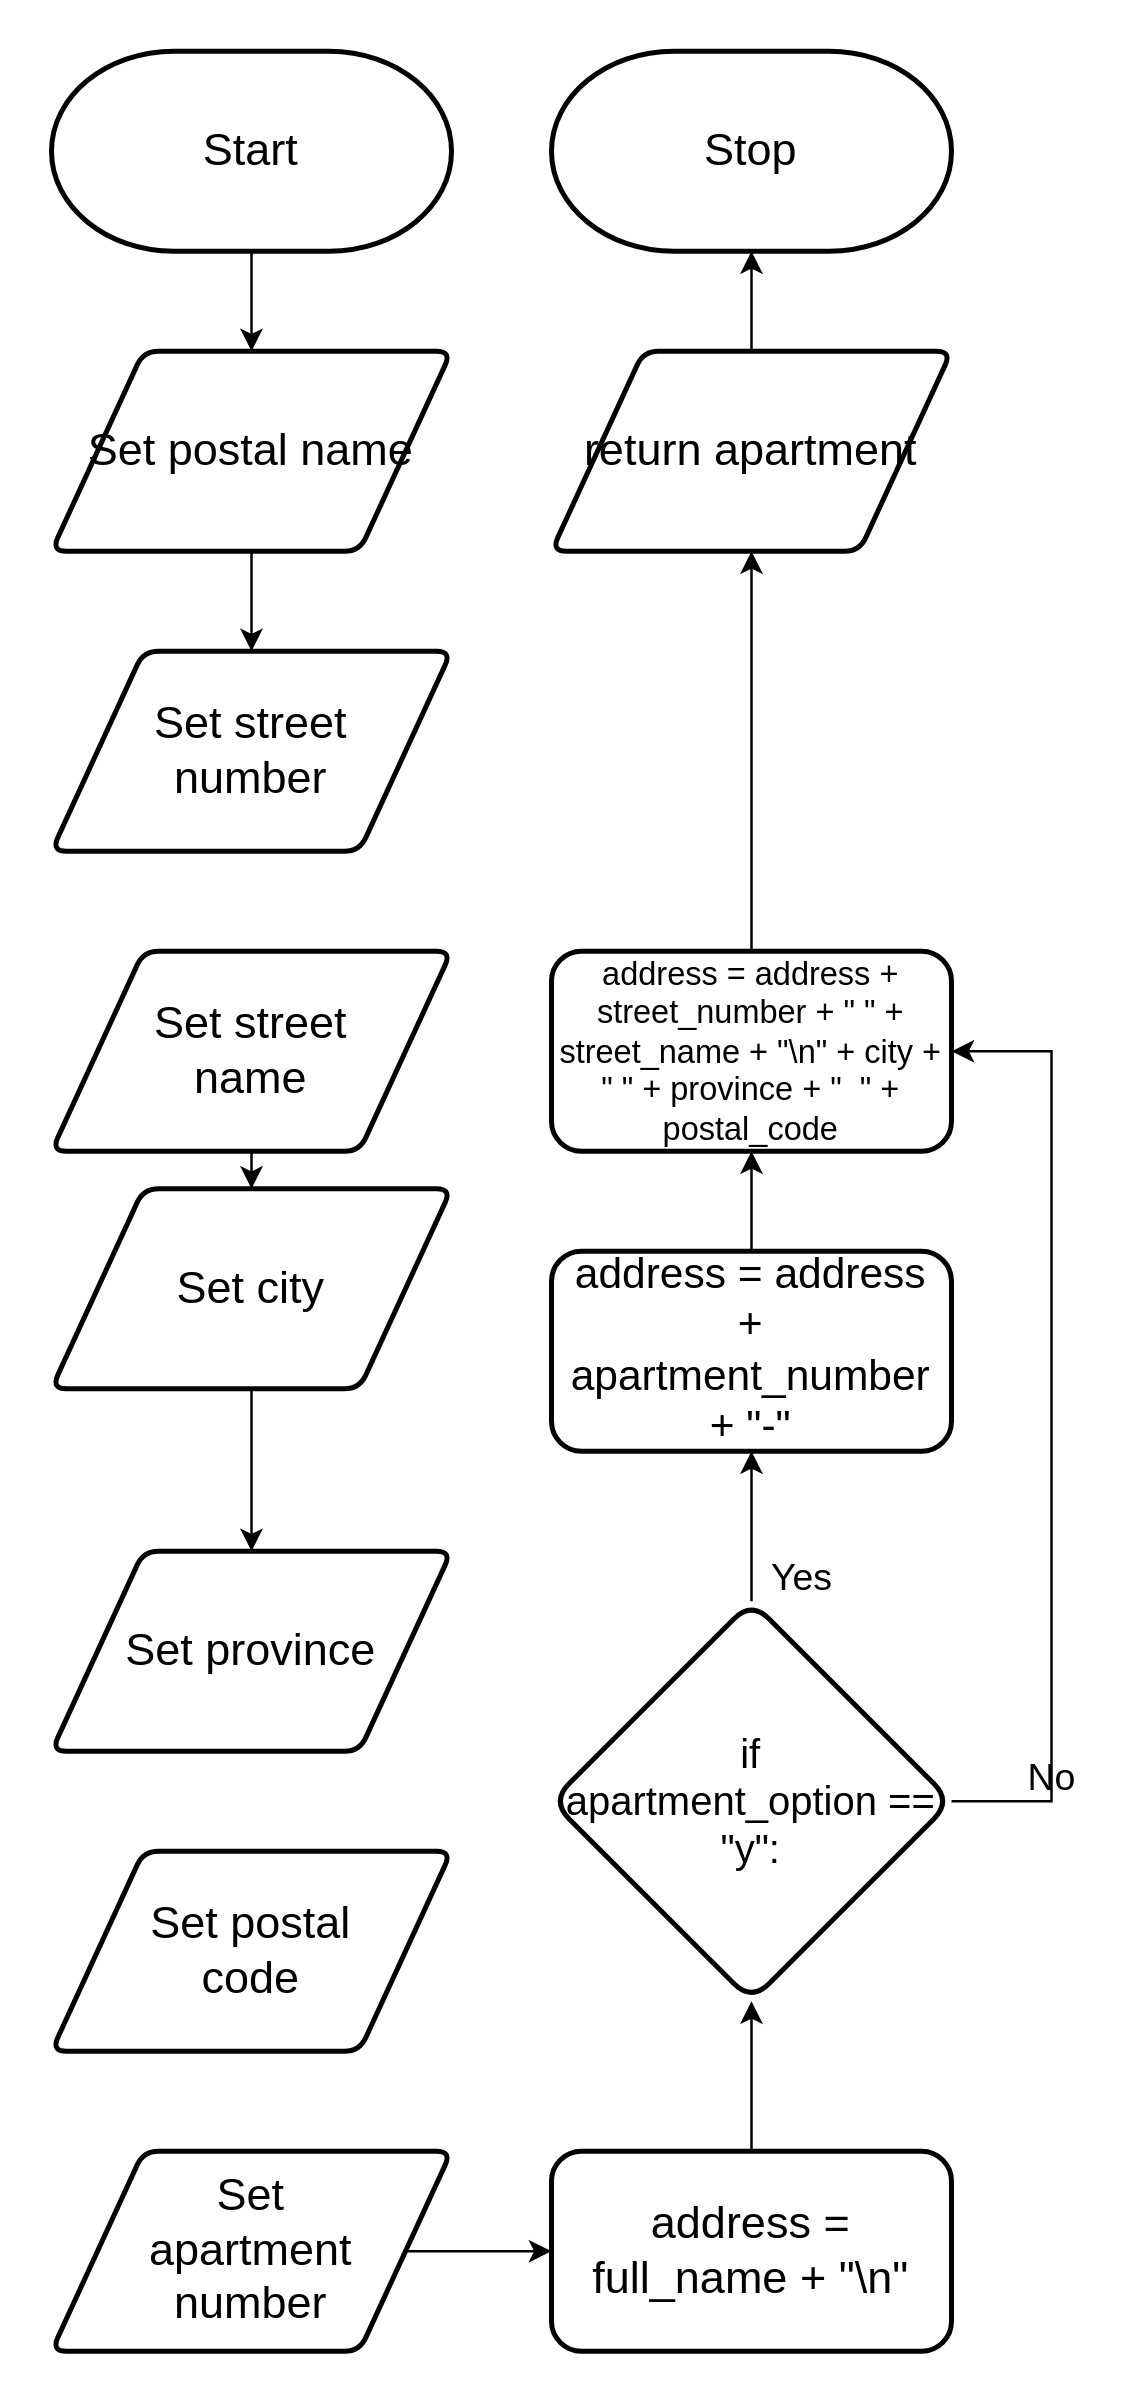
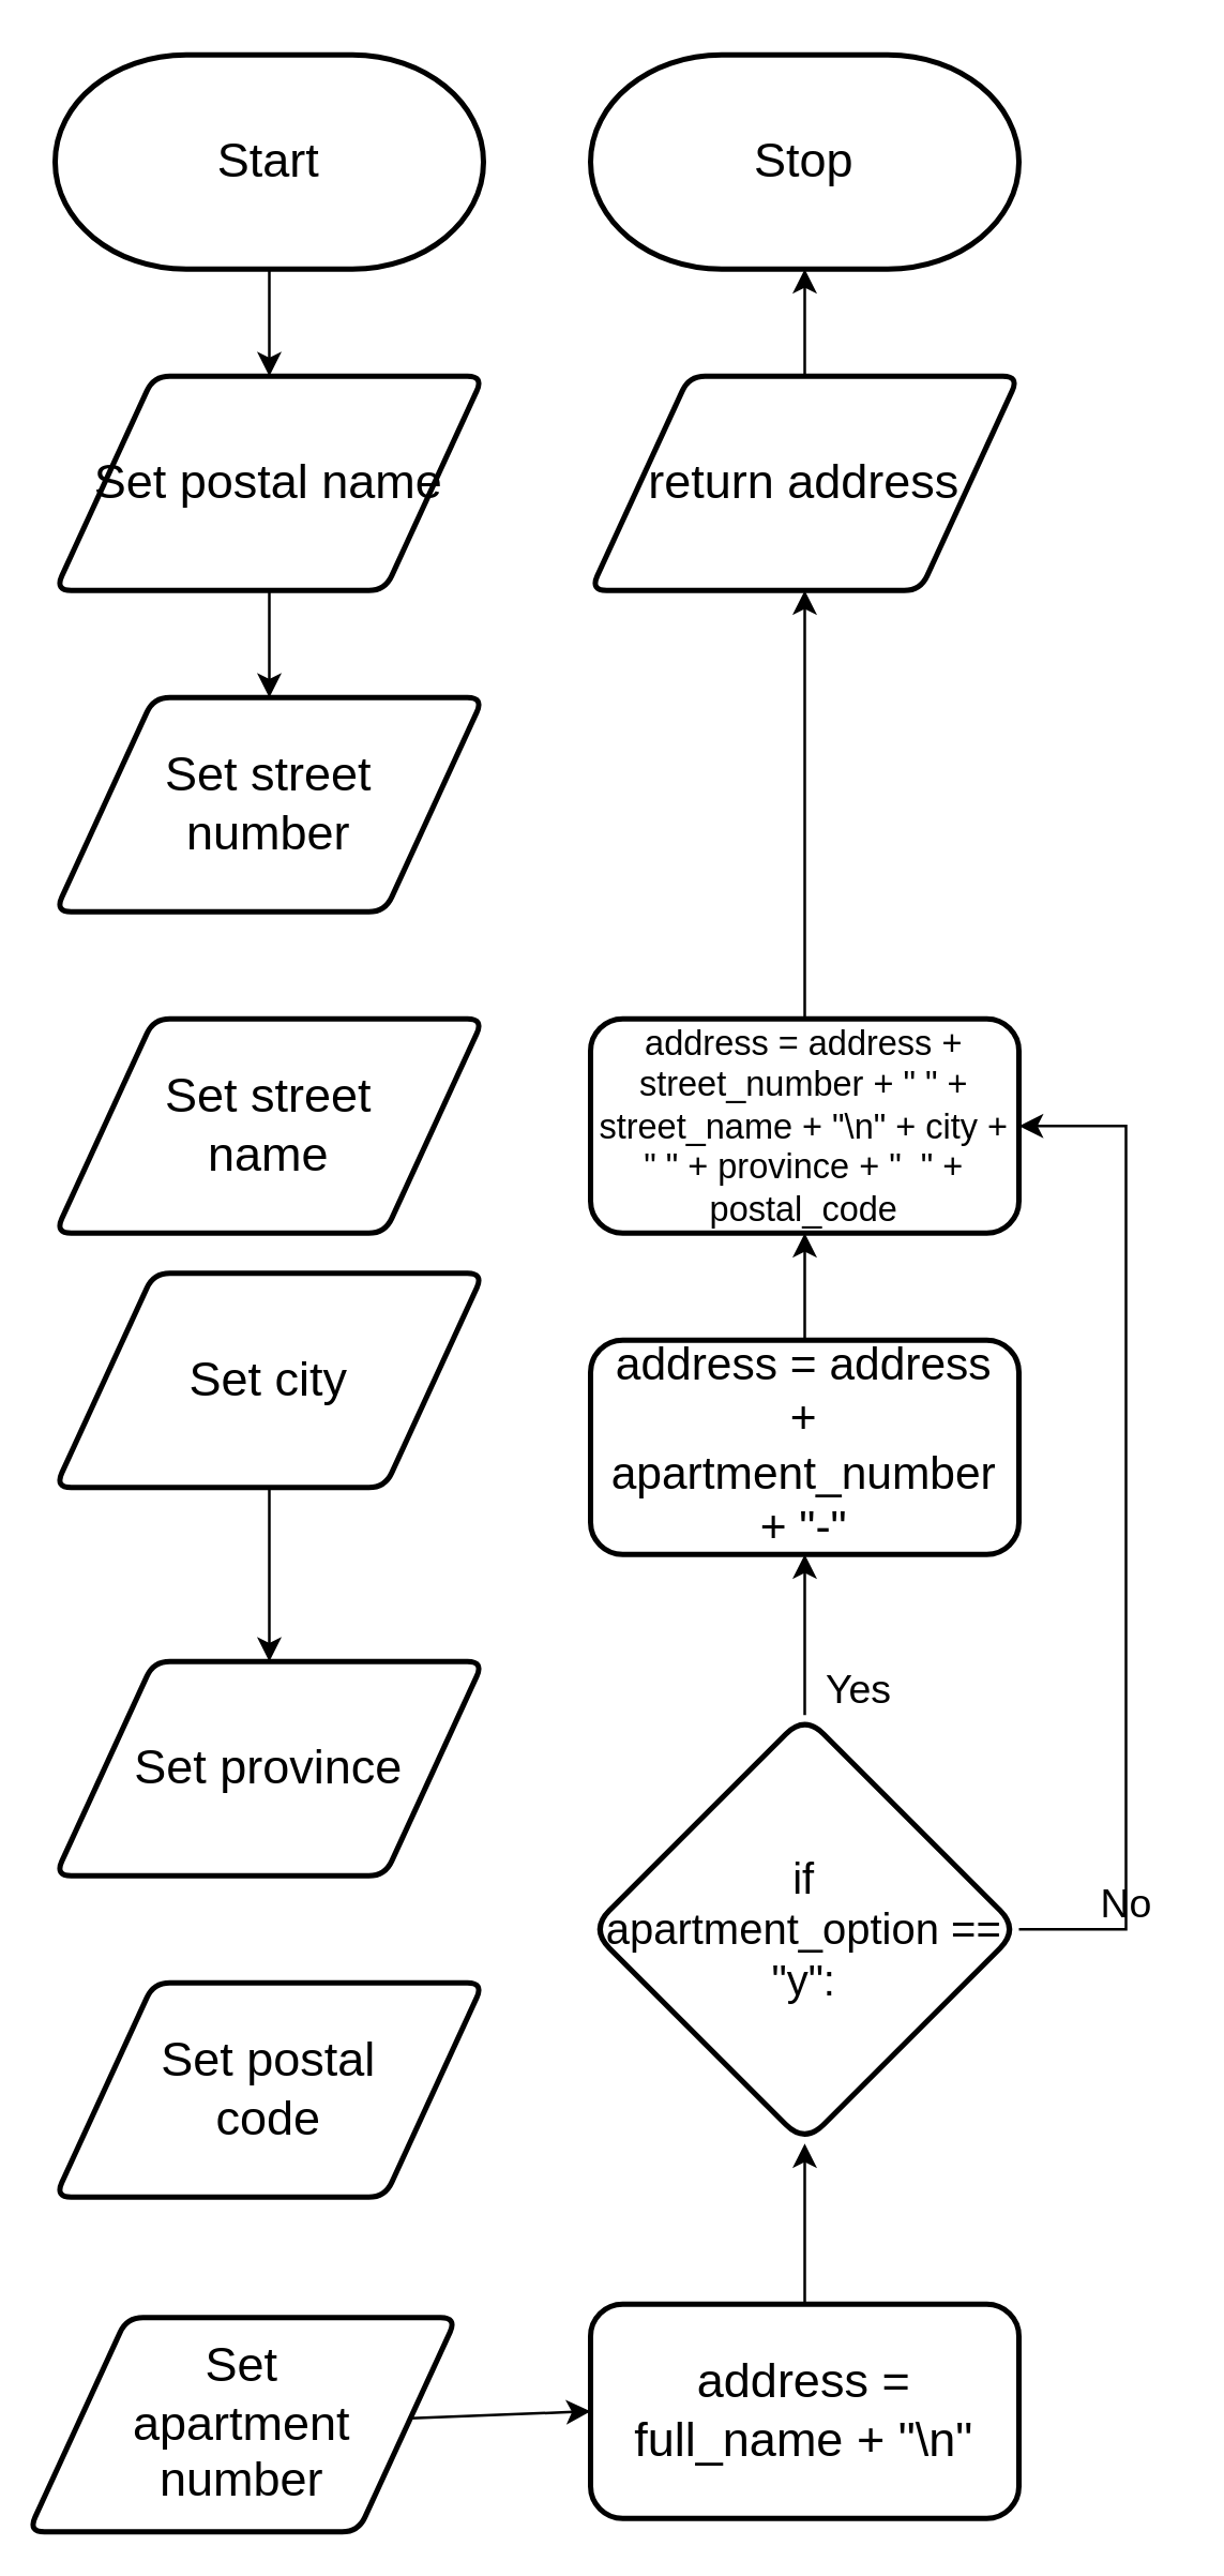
- <mxCell id="9" value="return apartment" style="shape=parallelogram;html=1;strokeWidth=2;perimeter=parallelogramPerimeter;whiteSpace=wrap;rounded=1;arcSize=12;size=0.23;fontSize=18;" parent="1" vertex="1"><mxGeometry x="220" y="140" width="160" height="80" as="geometry" /></mxCell>
+ <mxCell id="9" value="return address" style="shape=parallelogram;html=1;strokeWidth=2;perimeter=parallelogramPerimeter;whiteSpace=wrap;rounded=1;arcSize=12;size=0.23;fontSize=18;" parent="1" vertex="1"><mxGeometry x="220" y="140" width="160" height="80" as="geometry" /></mxCell>
- <mxCell id="18" style="edgeStyle=none;html=1;entryX=0.5;entryY=0;entryDx=0;entryDy=0;" parent="1" source="19" target="21" edge="1"><mxGeometry relative="1" as="geometry" /></mxCell>
- <mxCell id="25" value="Set&lt;br&gt;apartment&lt;br&gt;number" style="shape=parallelogram;html=1;strokeWidth=2;perimeter=parallelogramPerimeter;whiteSpace=wrap;rounded=1;arcSize=12;size=0.23;fontSize=18;" parent="1" vertex="1"><mxGeometry y="860" width="160" height="80" as="geometry" x="20" /></mxCell>
+ <mxCell id="25" value="Set&lt;br&gt;apartment&lt;br&gt;number" style="shape=parallelogram;html=1;strokeWidth=2;perimeter=parallelogramPerimeter;whiteSpace=wrap;rounded=1;arcSize=12;size=0.23;fontSize=18;" parent="1" vertex="1"><mxGeometry x="10" y="865" width="160" height="80" as="geometry" /></mxCell>
